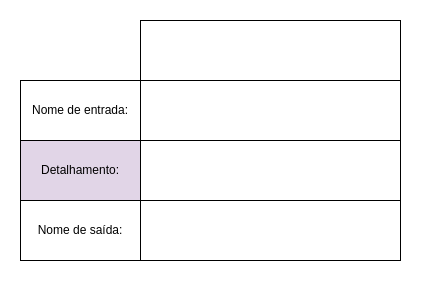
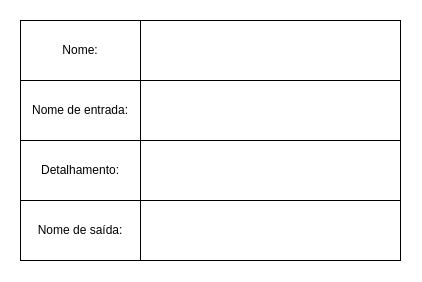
+ <mxCell id="2" value="Nome:" style="rounded=0;whiteSpace=wrap;html=1;" vertex="1" parent="1"><mxGeometry x="20" y="20" width="120" height="60" as="geometry" /></mxCell>
- <mxCell id="4" value="Detalhamento:" style="rounded=0;whiteSpace=wrap;html=1;fillColor=#e1d5e7;" vertex="1" parent="1"><mxGeometry x="20" y="140" width="120" height="60" as="geometry" /></mxCell>
+ <mxCell id="4" value="Detalhamento:" style="rounded=0;whiteSpace=wrap;html=1;" vertex="1" parent="1"><mxGeometry x="20" y="140" width="120" height="60" as="geometry" /></mxCell>
